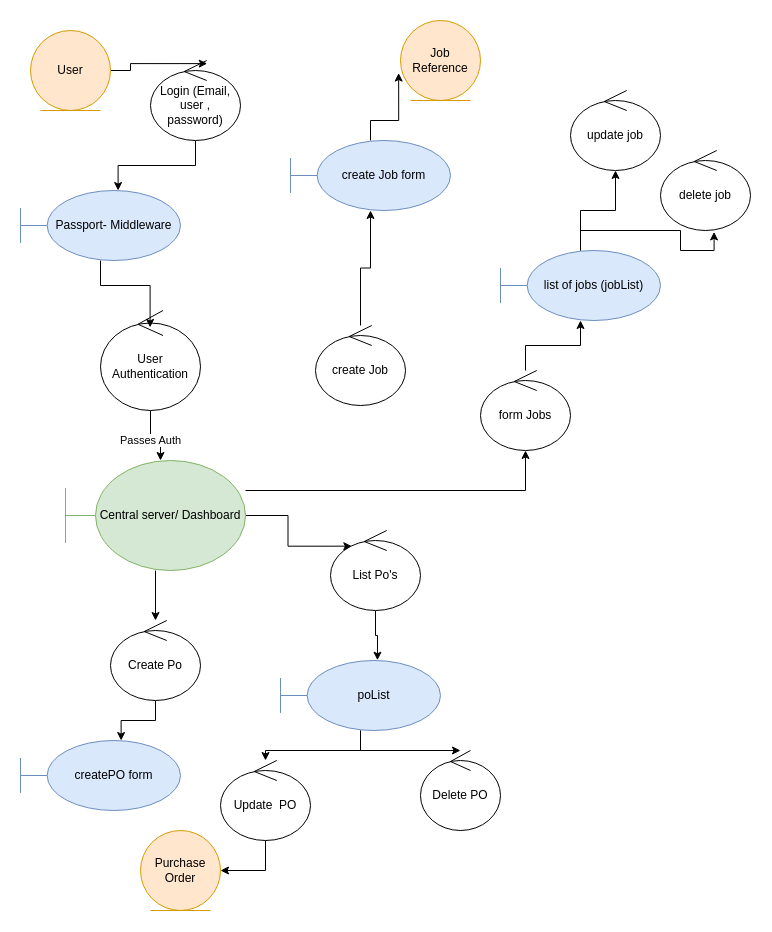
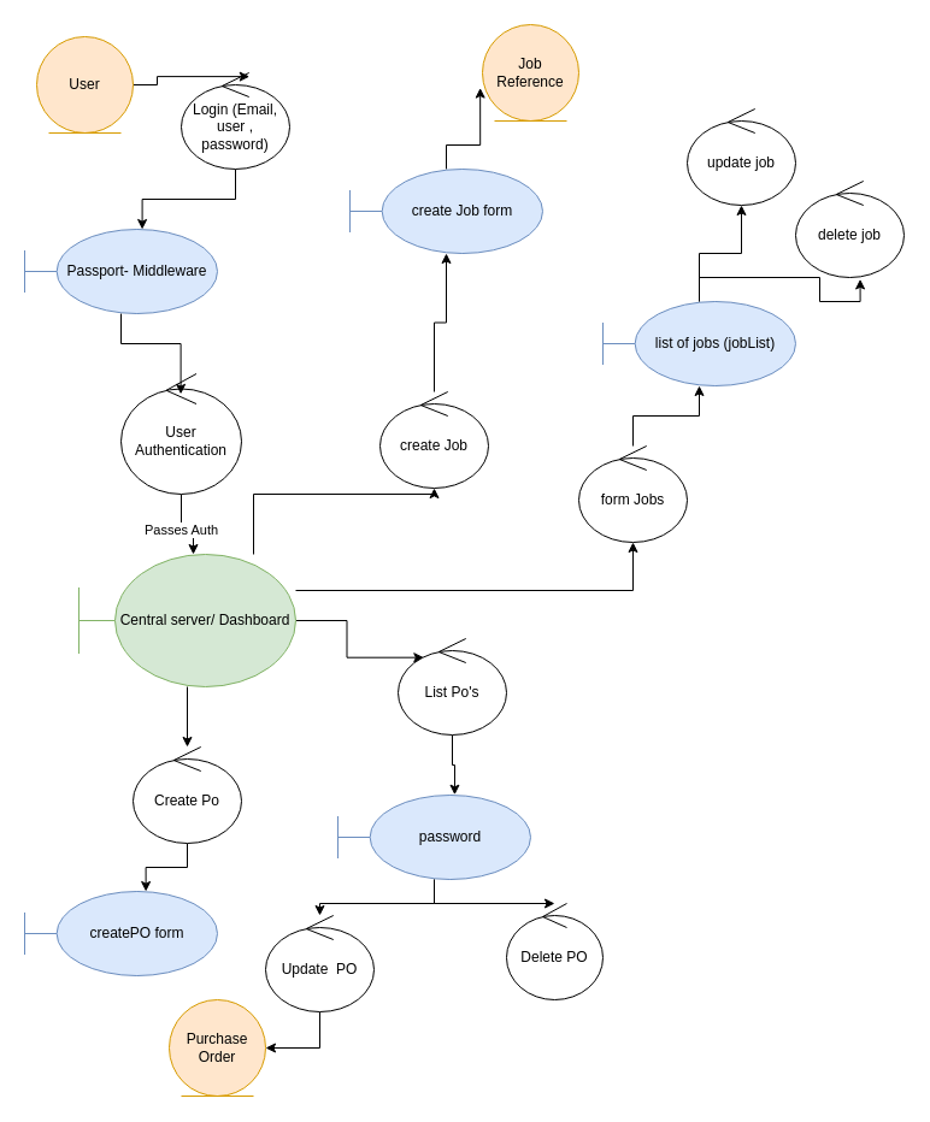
+ <mxCell id="14" style="edgeStyle=orthogonalEdgeStyle;rounded=0;orthogonalLoop=1;jettySize=auto;html=1;" edge="1" parent="1" source="16" target="18"><mxGeometry relative="1" as="geometry"><Array as="points"><mxPoint x="210" y="410" /><mxPoint x="360" y="410" /></Array></mxGeometry></mxCell>
- <mxCell id="31" value="poList" style="shape=umlBoundary;whiteSpace=wrap;html=1;fillColor=#dae8fc;strokeColor=#6c8ebf;" vertex="1" parent="1"><mxGeometry x="280" y="660" width="160" height="70" as="geometry" /></mxCell>
+ <mxCell id="31" value="password" style="shape=umlBoundary;whiteSpace=wrap;html=1;fillColor=#dae8fc;strokeColor=#6c8ebf;" vertex="1" parent="1"><mxGeometry x="280" y="660" width="160" height="70" as="geometry" /></mxCell>
